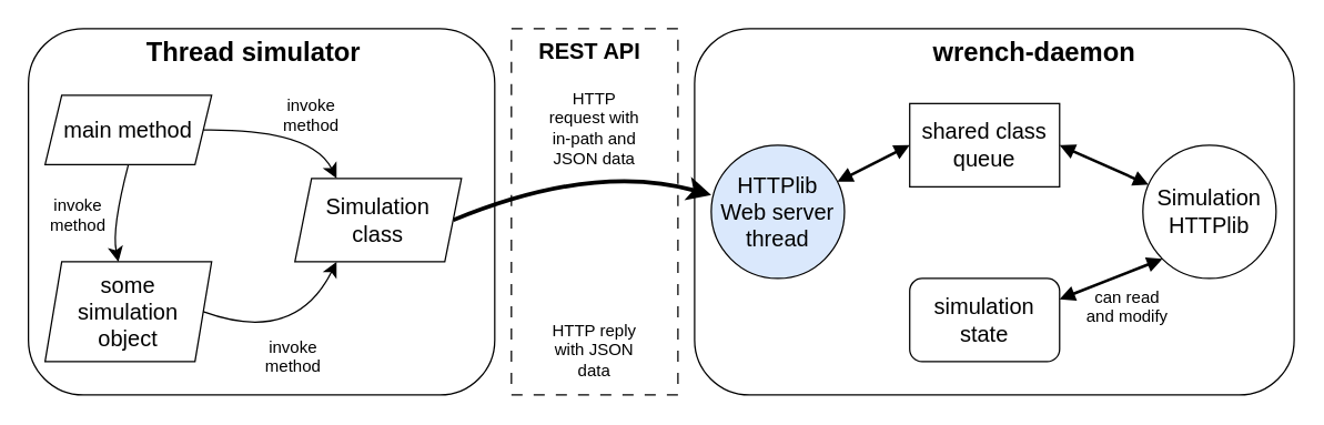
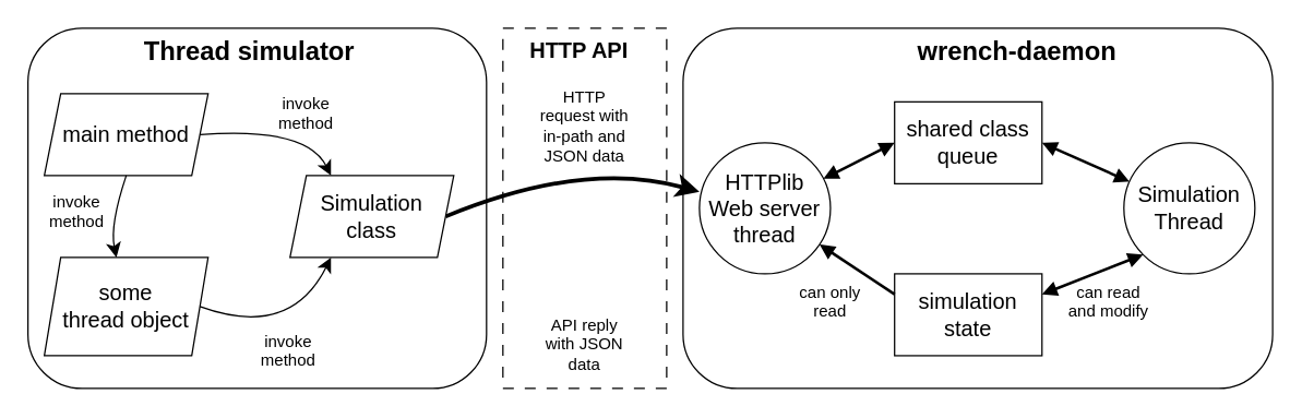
- <mxCell id="7" value="&lt;b&gt;REST API&lt;/b&gt;" style="text;whiteSpace=wrap;html=1;fontSize=16;" parent="1" vertex="1"><mxGeometry x="386" y="20" width="84" height="48" as="geometry" /></mxCell>
+ <mxCell id="7" value="&lt;b&gt;HTTP API&lt;/b&gt;" style="text;whiteSpace=wrap;html=1;fontSize=16;" parent="1" vertex="1"><mxGeometry x="386" y="20" width="84" height="48" as="geometry" /></mxCell>
- <mxCell id="23" value="main method" style="shape=parallelogram;perimeter=parallelogramPerimeter;whiteSpace=wrap;html=1;fixedSize=1;fontSize=16;size=12;" parent="1" vertex="1"><mxGeometry x="32" y="68" width="120" height="50" as="geometry" /></mxCell>
+ <mxCell id="23" value="main method" style="shape=parallelogram;perimeter=parallelogramPerimeter;whiteSpace=wrap;html=1;fixedSize=1;fontSize=16;size=12;" parent="1" vertex="1"><mxGeometry x="32" y="68" width="120" height="60" as="geometry" /></mxCell>
- <mxCell id="9" value="&lt;div&gt;HTTPlib&lt;/div&gt;&lt;div&gt;Web server&lt;/div&gt;thread" style="ellipse;whiteSpace=wrap;html=1;aspect=fixed;fontSize=16;fillColor=#dae8fc;" parent="1" vertex="1"><mxGeometry x="512" y="104" width="96" height="96" as="geometry" /></mxCell>
+ <mxCell id="9" value="&lt;div&gt;HTTPlib&lt;/div&gt;&lt;div&gt;Web server&lt;/div&gt;thread" style="ellipse;whiteSpace=wrap;html=1;aspect=fixed;fontSize=16;" parent="1" vertex="1"><mxGeometry x="512" y="104" width="96" height="96" as="geometry" /></mxCell>
- <mxCell id="10" value="&lt;div&gt;Simulation HTTPlib&lt;/div&gt;" style="ellipse;whiteSpace=wrap;html=1;aspect=fixed;fontSize=16;" parent="1" vertex="1"><mxGeometry x="823" y="104" width="96" height="96" as="geometry" /></mxCell>
+ <mxCell id="10" value="&lt;div&gt;Simulation Thread&lt;/div&gt;" style="ellipse;whiteSpace=wrap;html=1;aspect=fixed;fontSize=16;" parent="1" vertex="1"><mxGeometry x="823" y="104" width="96" height="96" as="geometry" /></mxCell>
+ <mxCell id="17" value="" style="endArrow=none;html=1;rounded=0;fontSize=12;startSize=6;endSize=6;curved=1;startArrow=block;startFill=1;endFill=0;strokeWidth=2;entryX=0;entryY=0.25;entryDx=0;entryDy=0;" parent="1" source="9" target="16" edge="1"><mxGeometry width="50" height="50" relative="1" as="geometry"><mxPoint x="620" as="sourcePoint" y="116" /><mxPoint x="667" as="targetPoint" y="116" /></mxGeometry></mxCell>
+ <mxCell id="30" value="&lt;div&gt;can only&lt;/div&gt;&lt;div&gt;read&lt;br&gt;&lt;/div&gt;" style="text;whiteSpace=wrap;html=1;fontSize=12;align=center;" parent="1" vertex="1"><mxGeometry x="572" y="200" width="72" height="36" as="geometry" /></mxCell>
- <mxCell id="22" value="&lt;div&gt;some&lt;/div&gt;&lt;div&gt;simulation object&lt;/div&gt;" style="shape=parallelogram;perimeter=parallelogramPerimeter;whiteSpace=wrap;html=1;fixedSize=1;fontSize=16;size=12;" parent="1" vertex="1"><mxGeometry x="32" y="188" width="120" height="72" as="geometry" /></mxCell>
+ <mxCell id="22" value="&lt;div&gt;some&lt;/div&gt;&lt;div&gt;thread object&lt;/div&gt;" style="shape=parallelogram;perimeter=parallelogramPerimeter;whiteSpace=wrap;html=1;fixedSize=1;fontSize=16;size=12;" parent="1" vertex="1"><mxGeometry x="32" y="188" width="120" height="72" as="geometry" /></mxCell>
- <mxCell id="16" value="&lt;div&gt;simulation&lt;br&gt;&lt;/div&gt;&lt;div&gt;state&lt;br&gt;&lt;/div&gt;" style="whiteSpace=wrap;html=1;fontSize=16;rounded=1;" parent="1" vertex="1"><mxGeometry x="655" y="200" width="108" height="60" as="geometry" /></mxCell>
+ <mxCell id="16" value="&lt;div&gt;simulation&lt;br&gt;&lt;/div&gt;&lt;div&gt;state&lt;br&gt;&lt;/div&gt;" style="whiteSpace=wrap;html=1;fontSize=16;" parent="1" vertex="1"><mxGeometry x="655" y="200" width="108" height="60" as="geometry" /></mxCell>
- <mxCell id="6" value="&lt;div&gt;HTTP reply with JSON data&lt;br&gt;&lt;/div&gt;" style="text;whiteSpace=wrap;html=1;fontSize=12;align=center;" parent="1" vertex="1"><mxGeometry x="392" y="224" width="72" height="60" as="geometry" /></mxCell>
+ <mxCell id="6" value="&lt;div&gt;API reply with JSON data&lt;br&gt;&lt;/div&gt;" style="text;whiteSpace=wrap;html=1;fontSize=12;align=center;" parent="1" vertex="1"><mxGeometry x="392" y="224" width="72" height="60" as="geometry" /></mxCell>
